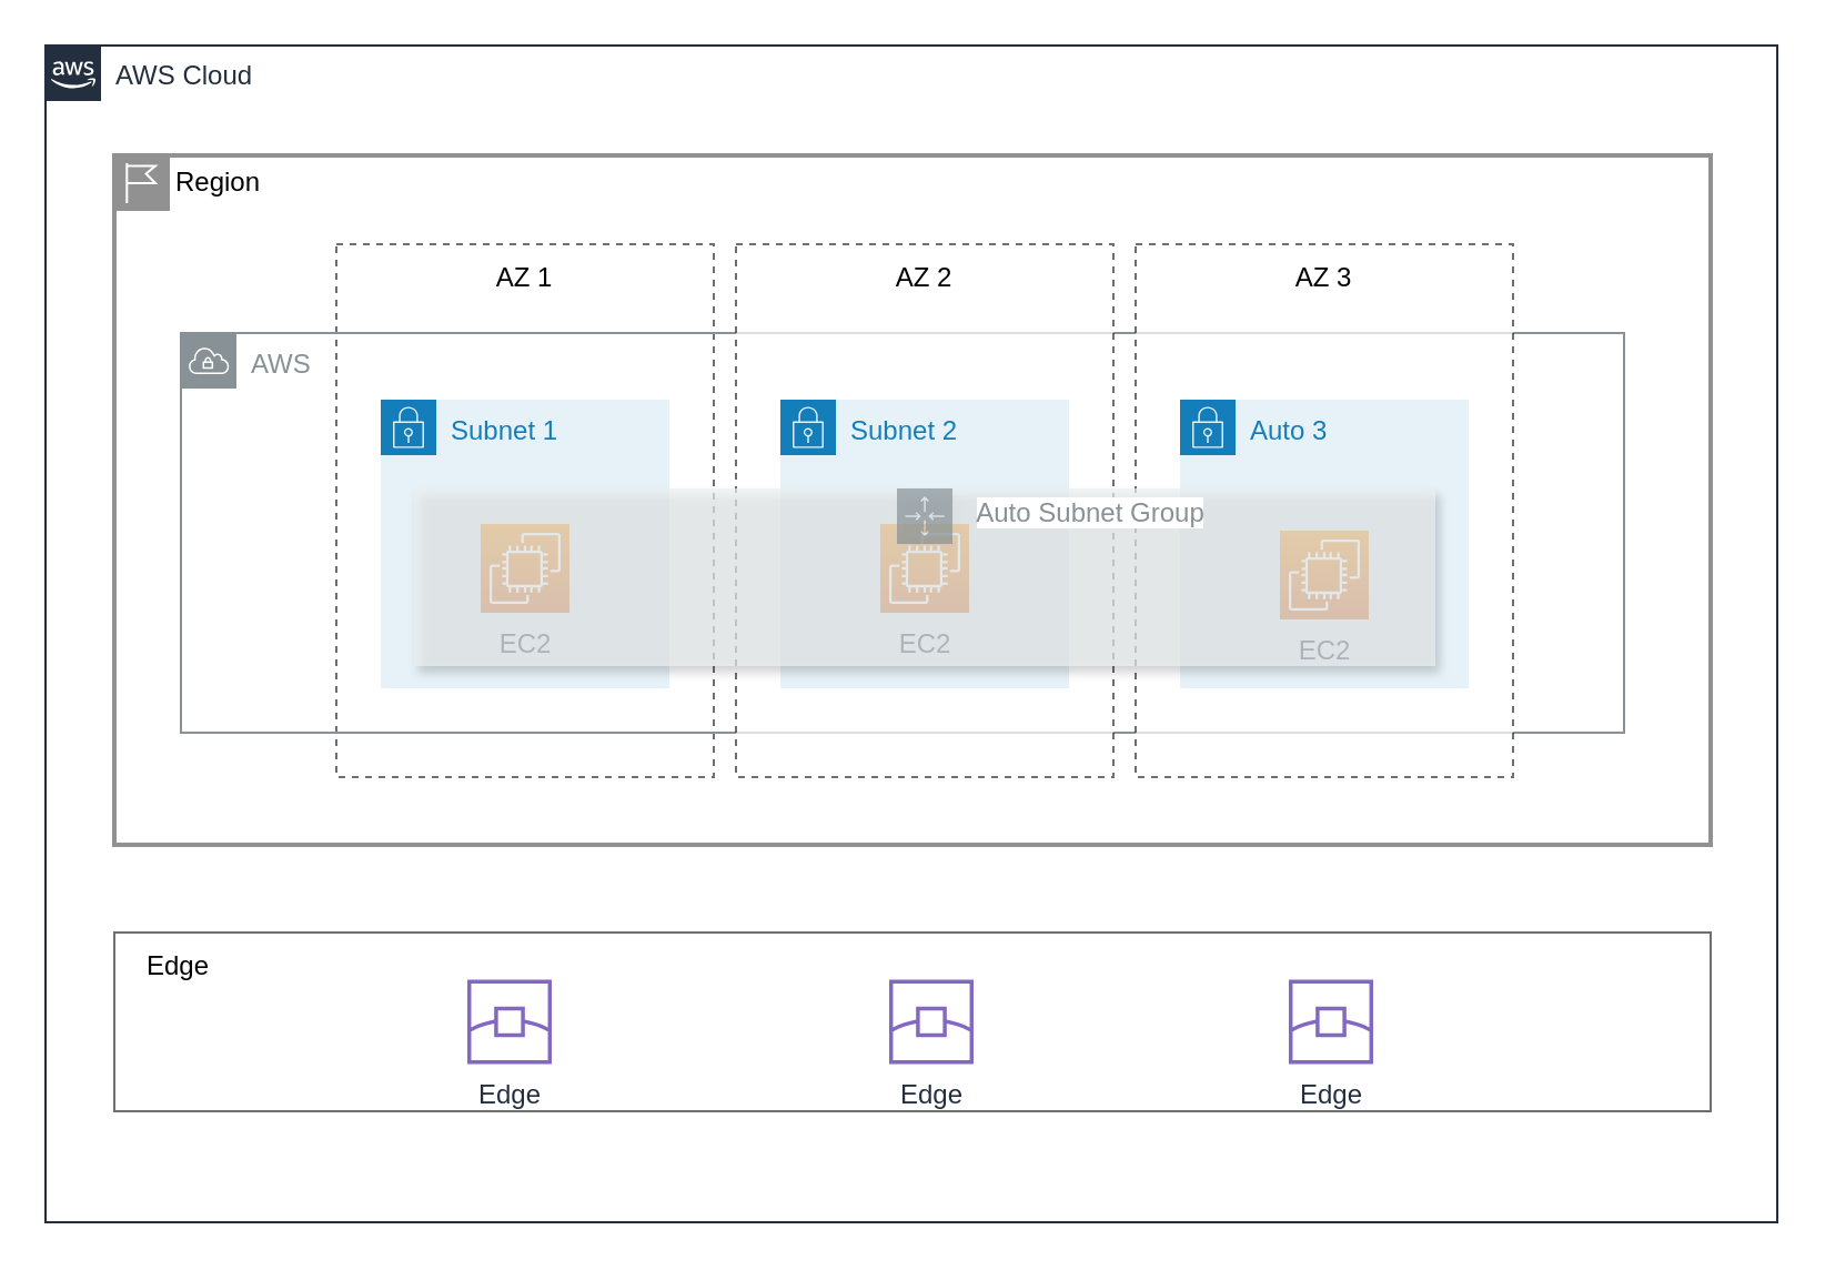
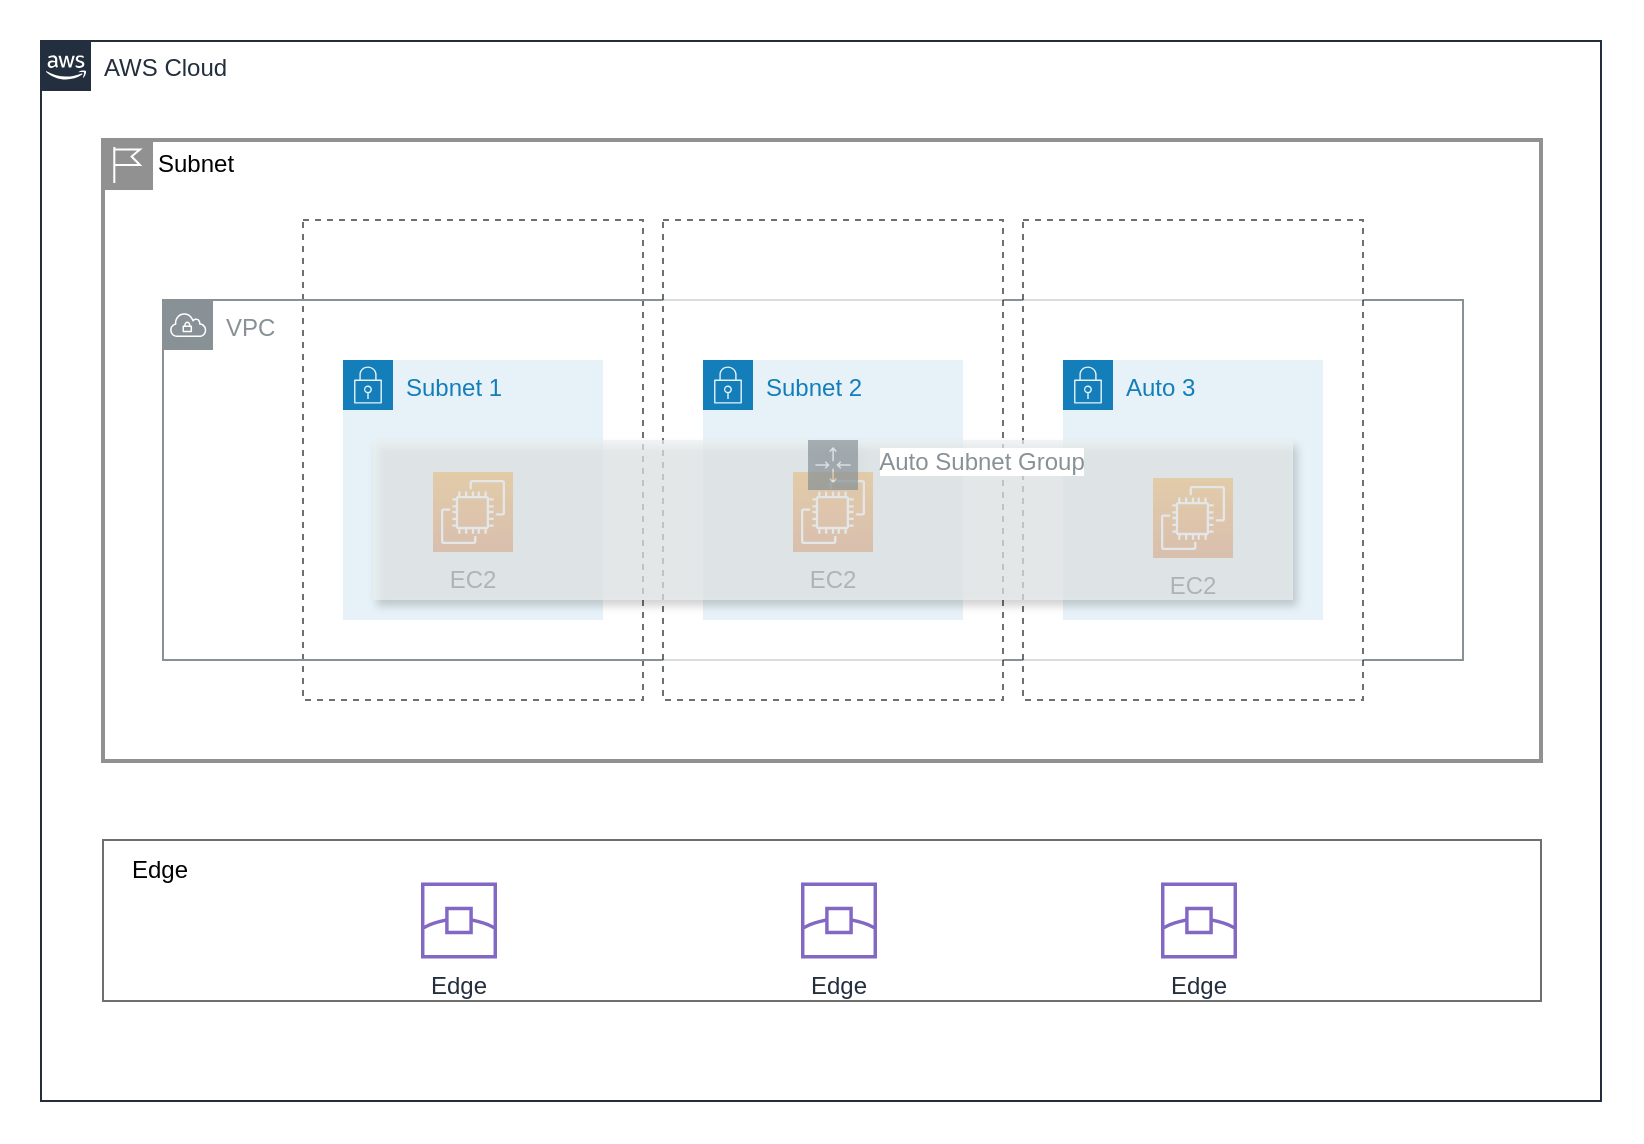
- <mxCell id="3" value="Region" style="shape=mxgraph.ibm.box;prType=region;fontStyle=0;verticalAlign=top;align=left;spacingLeft=32;spacingTop=4;fillColor=none;rounded=0;whiteSpace=wrap;html=1;strokeColor=#919191;strokeWidth=2;dashed=0;container=1;spacing=-4;collapsible=0;expand=0;recursiveResize=0;" vertex="1" parent="2"><mxGeometry x="31" y="49.5" width="719" height="310.5" as="geometry" /></mxCell>
+ <mxCell id="3" value="Subnet" style="shape=mxgraph.ibm.box;prType=region;fontStyle=0;verticalAlign=top;align=left;spacingLeft=32;spacingTop=4;fillColor=none;rounded=0;whiteSpace=wrap;html=1;strokeColor=#919191;strokeWidth=2;dashed=0;container=1;spacing=-4;collapsible=0;expand=0;recursiveResize=0;" vertex="1" parent="2"><mxGeometry x="31" y="49.5" width="719" height="310.5" as="geometry" /></mxCell>
- <mxCell id="15" value="AZ 1" style="text;html=1;strokeColor=none;fillColor=none;align=center;verticalAlign=middle;whiteSpace=wrap;rounded=0;shadow=0;glass=0;dashed=1;labelBackgroundColor=default;labelBorderColor=none;sketch=0;strokeWidth=1;opacity=70;" vertex="1" parent="3"><mxGeometry x="155" y="40" width="60" height="30" as="geometry" /></mxCell>
- <mxCell id="16" value="AZ 2" style="text;html=1;strokeColor=none;fillColor=none;align=center;verticalAlign=middle;whiteSpace=wrap;rounded=0;shadow=0;glass=0;dashed=1;labelBackgroundColor=default;labelBorderColor=none;sketch=0;strokeWidth=1;opacity=70;" vertex="1" parent="3"><mxGeometry x="335" y="40" width="60" height="30" as="geometry" /></mxCell>
- <mxCell id="17" value="AZ 3" style="text;html=1;strokeColor=none;fillColor=none;align=center;verticalAlign=middle;whiteSpace=wrap;rounded=0;shadow=0;glass=0;dashed=1;labelBackgroundColor=default;labelBorderColor=none;sketch=0;strokeWidth=1;opacity=70;" vertex="1" parent="3"><mxGeometry x="515" y="40" width="60" height="30" as="geometry" /></mxCell>
- <mxCell id="5" value="AWS" style="sketch=0;outlineConnect=0;gradientColor=none;html=1;whiteSpace=wrap;fontSize=12;fontStyle=0;shape=mxgraph.aws4.group;grIcon=mxgraph.aws4.group_vpc;strokeColor=#879196;fillColor=none;verticalAlign=top;align=left;spacingLeft=30;fontColor=#879196;dashed=0;" vertex="1" parent="3"><mxGeometry x="30" y="80" width="650" height="180" as="geometry" /></mxCell>
+ <mxCell id="5" value="VPC" style="sketch=0;outlineConnect=0;gradientColor=none;html=1;whiteSpace=wrap;fontSize=12;fontStyle=0;shape=mxgraph.aws4.group;grIcon=mxgraph.aws4.group_vpc;strokeColor=#879196;fillColor=none;verticalAlign=top;align=left;spacingLeft=30;fontColor=#879196;dashed=0;" vertex="1" parent="3"><mxGeometry x="30" y="80" width="650" height="180" as="geometry" /></mxCell>
